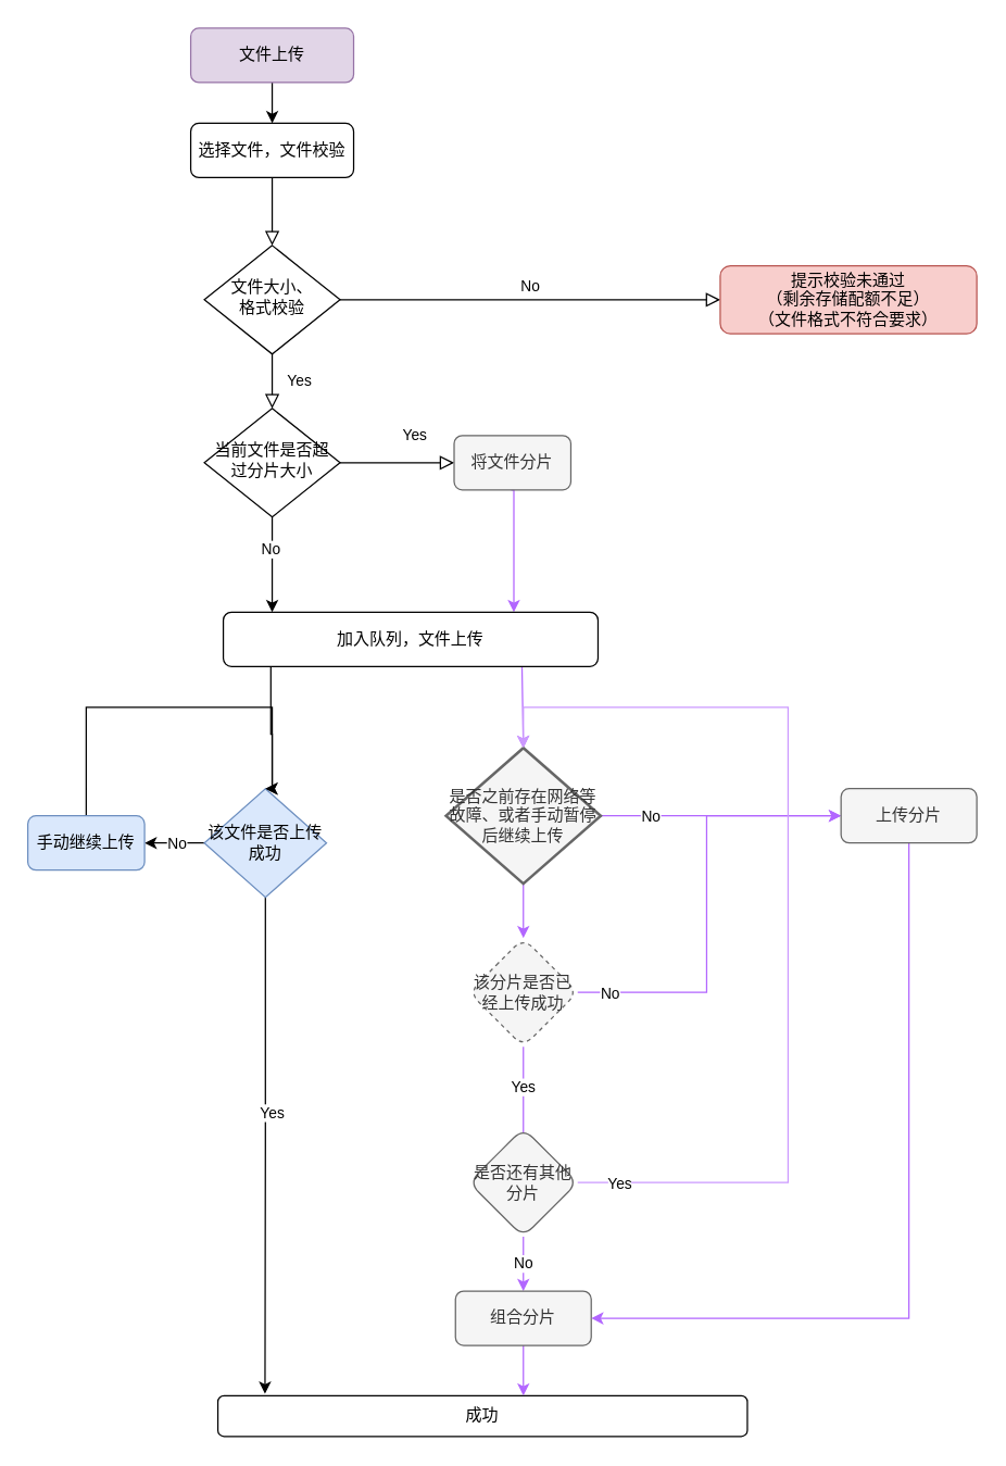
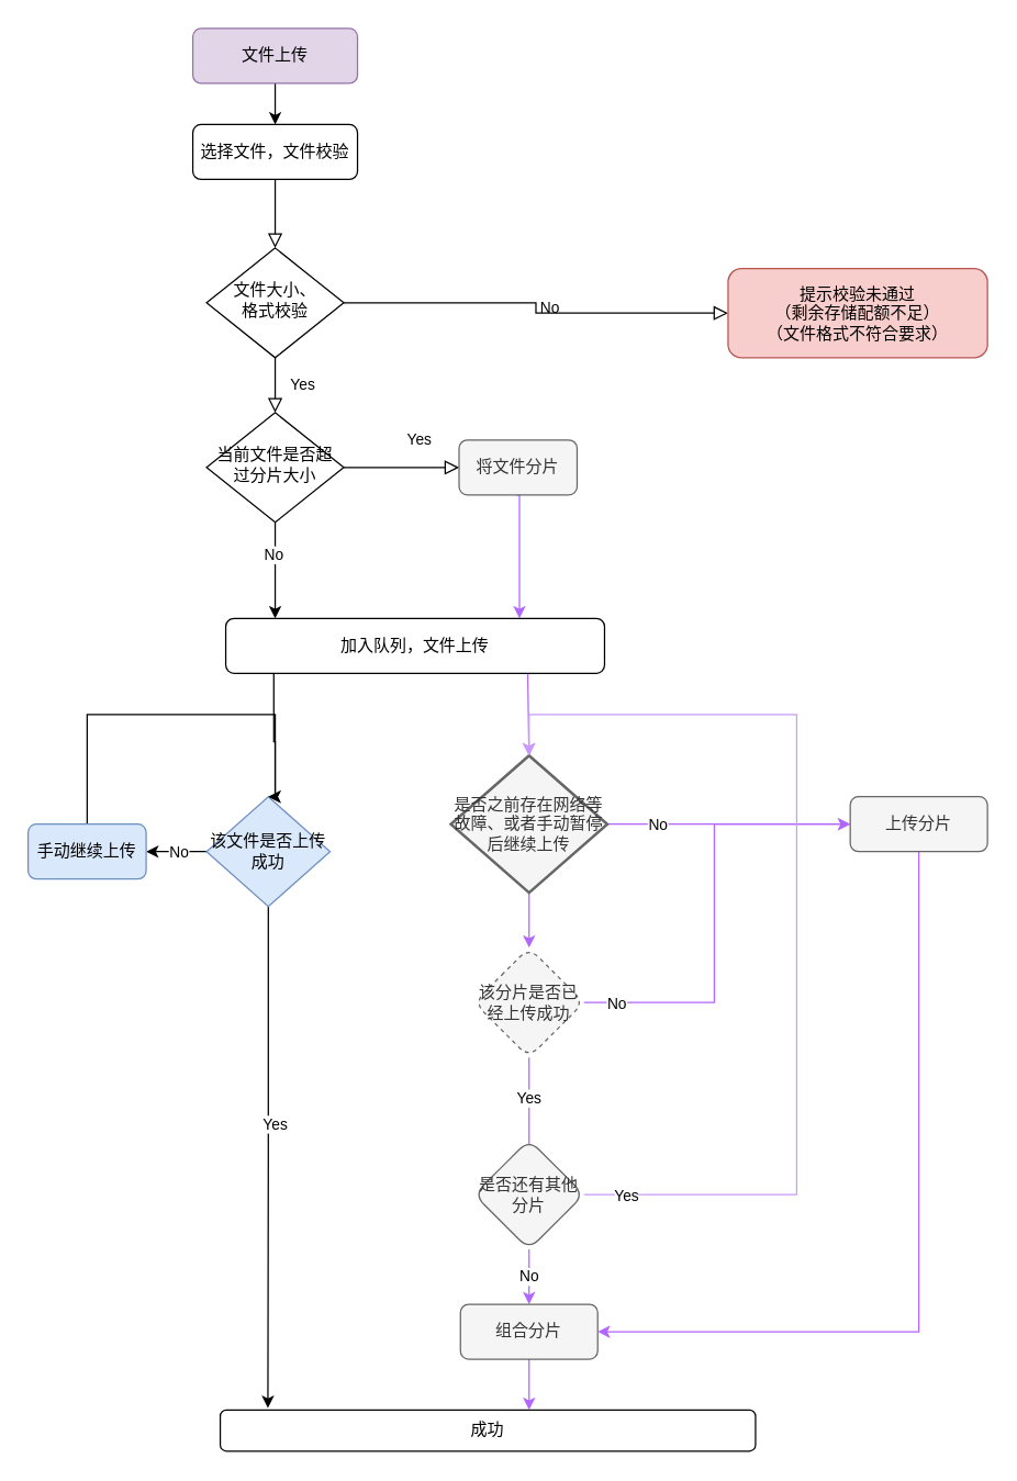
- <mxCell id="7" value="提示校验未通过&lt;br&gt;（剩余存储配额不足）&lt;br&gt;（文件格式不符合要求）" style="rounded=1;whiteSpace=wrap;html=1;fontSize=12;glass=0;strokeWidth=1;shadow=0;fillColor=#f8cecc;strokeColor=#b85450;" parent="1" vertex="1"><mxGeometry x="530" y="195" width="189" height="50" as="geometry" /></mxCell>
+ <mxCell id="7" value="提示校验未通过&lt;br&gt;（剩余存储配额不足）&lt;br&gt;（文件格式不符合要求）" style="rounded=1;whiteSpace=wrap;html=1;fontSize=12;glass=0;strokeWidth=1;shadow=0;fillColor=#f8cecc;strokeColor=#b85450;" parent="1" vertex="1"><mxGeometry x="530" y="195" width="189" height="65" as="geometry" /></mxCell>
